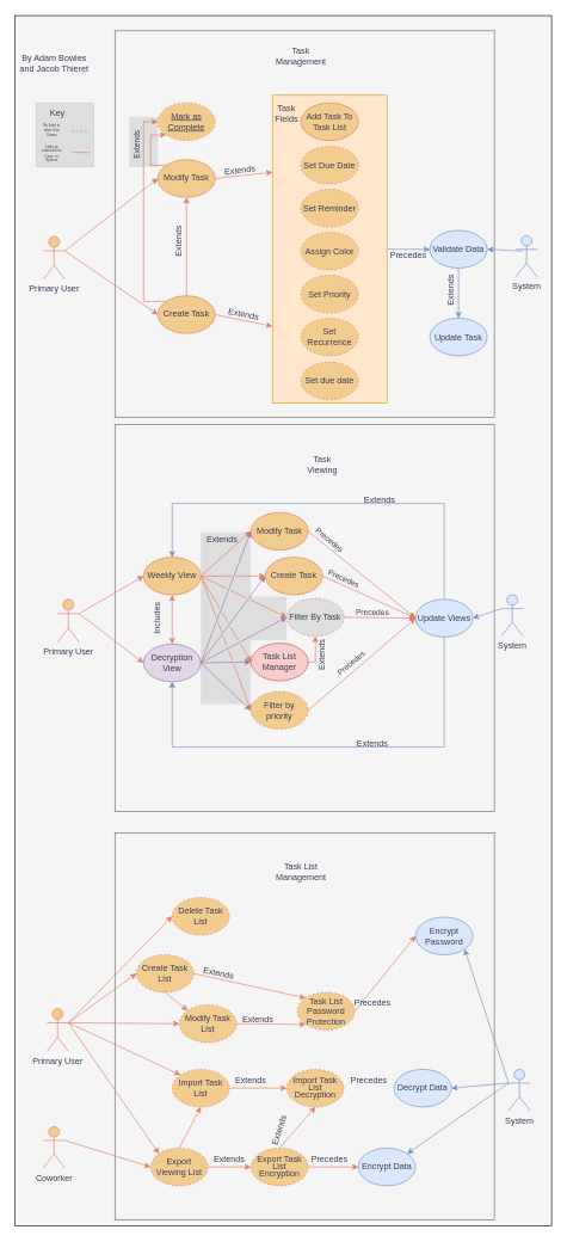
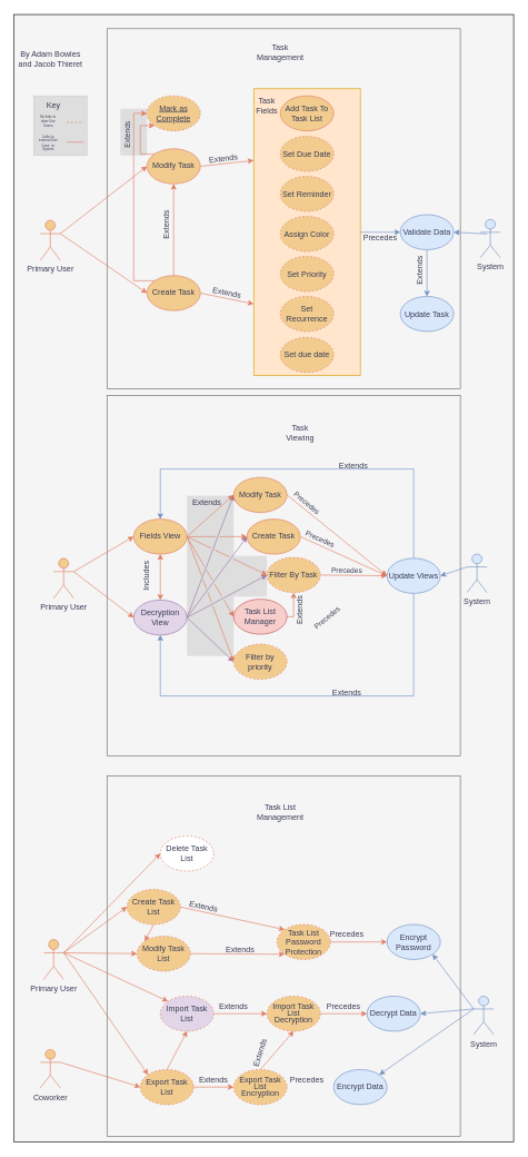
- <mxCell id="45" value="Weekly View" style="ellipse;whiteSpace=wrap;html=1;strokeColor=#E07A5F;fontColor=#393C56;fillColor=#F2CC8F;" parent="1" vertex="1"><mxGeometry x="200" y="777" width="80" height="52.5" as="geometry" /></mxCell>
+ <mxCell id="45" value="Fields View" style="ellipse;whiteSpace=wrap;html=1;strokeColor=#E07A5F;fontColor=#393C56;fillColor=#F2CC8F;" parent="1" vertex="1"><mxGeometry x="200" y="777" width="80" height="52.5" as="geometry" /></mxCell>
- <mxCell id="49" value="Filter By Task" style="ellipse;whiteSpace=wrap;html=1;strokeColor=#E07A5F;fontColor=#393C56;fillColor=#dedede;dashed=1;" parent="1" vertex="1"><mxGeometry x="400" y="834.5" width="80" height="52.5" as="geometry" /></mxCell>
+ <mxCell id="49" value="Filter By Task" style="ellipse;whiteSpace=wrap;html=1;strokeColor=#E07A5F;fontColor=#393C56;fillColor=#F2CC8F;dashed=1;" parent="1" vertex="1"><mxGeometry x="400" y="834.5" width="80" height="52.5" as="geometry" /></mxCell>
- <mxCell id="36" style="edgeStyle=none;rounded=1;orthogonalLoop=1;jettySize=auto;html=1;exitX=1;exitY=0.5;exitDx=0;exitDy=0;entryX=0;entryY=0.5;entryDx=0;entryDy=0;strokeColor=#9673a6;fontColor=#393C56;startArrow=none;startFill=0;fillColor=#e1d5e7;" parent="1" source="38" target="47" edge="1"><mxGeometry relative="1" as="geometry" /></mxCell>
- <mxCell id="50" value="" style="edgeStyle=none;rounded=0;orthogonalLoop=1;jettySize=auto;html=1;exitX=1;exitY=0.5;exitDx=0;exitDy=0;entryX=0;entryY=0.5;entryDx=0;entryDy=0;strokeColor=#E07A5F;fontColor=#393C56;startArrow=none;startFill=0;endArrow=classic;endFill=1;fillColor=#F2CC8F;" parent="1" source="51" target="103" edge="1"><mxGeometry relative="1" as="geometry" /></mxCell>
- <mxCell id="68" value="Delete Task List" style="ellipse;whiteSpace=wrap;html=1;strokeColor=#E07A5F;fontColor=#393C56;fillColor=#F2CC8F;dashed=1;" parent="1" vertex="1"><mxGeometry x="240" y="1252" width="80" height="52.5" as="geometry" /></mxCell>
+ <mxCell id="68" value="Delete Task List" style="ellipse;whiteSpace=wrap;html=1;strokeColor=#E07A5F;fontColor=#393C56;fillColor=#ffffff;dashed=1;" parent="1" vertex="1"><mxGeometry x="240" y="1252" width="80" height="52.5" as="geometry" /></mxCell>
- <mxCell id="89" value="&lt;font color=&quot;#393c56&quot;&gt;Encrypt Password&lt;/font&gt;" style="ellipse;whiteSpace=wrap;html=1;strokeColor=#6c8ebf;fillColor=#dae8fc;" parent="1" vertex="1"><mxGeometry x="580" y="1279.5" width="80" height="52.5" as="geometry" /></mxCell>
+ <mxCell id="89" value="&lt;font color=&quot;#393c56&quot;&gt;Encrypt Password&lt;/font&gt;" style="ellipse;whiteSpace=wrap;html=1;strokeColor=#6c8ebf;fillColor=#dae8fc;" parent="1" vertex="1"><mxGeometry x="580" y="1384.5" width="80" height="52.5" as="geometry" /></mxCell>
- <mxCell id="67" value="Modify Task List" style="ellipse;whiteSpace=wrap;html=1;strokeColor=#E07A5F;fontColor=#393C56;fillColor=#F2CC8F;shadow=0;dashed=1;" parent="1" vertex="1"><mxGeometry x="250" y="1402" width="80" height="52.5" as="geometry" /></mxCell>
+ <mxCell id="67" value="Modify Task List" style="ellipse;whiteSpace=wrap;html=1;strokeColor=#E07A5F;fontColor=#393C56;fillColor=#F2CC8F;shadow=0;dashed=1;" parent="1" vertex="1"><mxGeometry x="205" y="1402" width="80" height="52.5" as="geometry" /></mxCell>
- <mxCell id="73" value="Import Task List" style="ellipse;whiteSpace=wrap;html=1;strokeColor=#E07A5F;fontColor=#393C56;fillColor=#F2CC8F;dashed=1;" parent="1" vertex="1"><mxGeometry x="240" y="1492" width="80" height="52.5" as="geometry" /></mxCell>
+ <mxCell id="73" value="Import Task List" style="ellipse;whiteSpace=wrap;html=1;strokeColor=#E07A5F;fontColor=#393C56;fillColor=#e1d5e7;dashed=1;" parent="1" vertex="1"><mxGeometry x="240" y="1492" width="80" height="52.5" as="geometry" /></mxCell>
+ <mxCell id="77" style="edgeStyle=none;rounded=0;orthogonalLoop=1;jettySize=auto;html=1;exitX=1;exitY=0.5;exitDx=0;exitDy=0;entryX=0;entryY=0.5;entryDx=0;entryDy=0;strokeColor=#E07A5F;fontColor=#393C56;startArrow=none;startFill=0;fillColor=#F2CC8F;" parent="1" source="78" target="88" edge="1"><mxGeometry relative="1" as="geometry" /></mxCell>
- <mxCell id="71" value="Export Viewing List" style="ellipse;whiteSpace=wrap;html=1;strokeColor=#E07A5F;fontColor=#393C56;fillColor=#F2CC8F;dashed=1;" parent="1" vertex="1"><mxGeometry x="210" y="1602" width="80" height="52.5" as="geometry" /></mxCell>
+ <mxCell id="71" value="Export Task List" style="ellipse;whiteSpace=wrap;html=1;strokeColor=#E07A5F;fontColor=#393C56;fillColor=#F2CC8F;dashed=1;" parent="1" vertex="1"><mxGeometry x="210" y="1602" width="80" height="52.5" as="geometry" /></mxCell>
- <mxCell id="75" style="edgeStyle=none;rounded=0;orthogonalLoop=1;jettySize=auto;html=1;exitX=1;exitY=0.5;exitDx=0;exitDy=0;entryX=0;entryY=0.5;entryDx=0;entryDy=0;strokeColor=#E07A5F;fontColor=#393C56;startArrow=none;startFill=0;fillColor=#F2CC8F;" parent="1" source="76" target="87" edge="1"><mxGeometry relative="1" as="geometry" /></mxCell>
